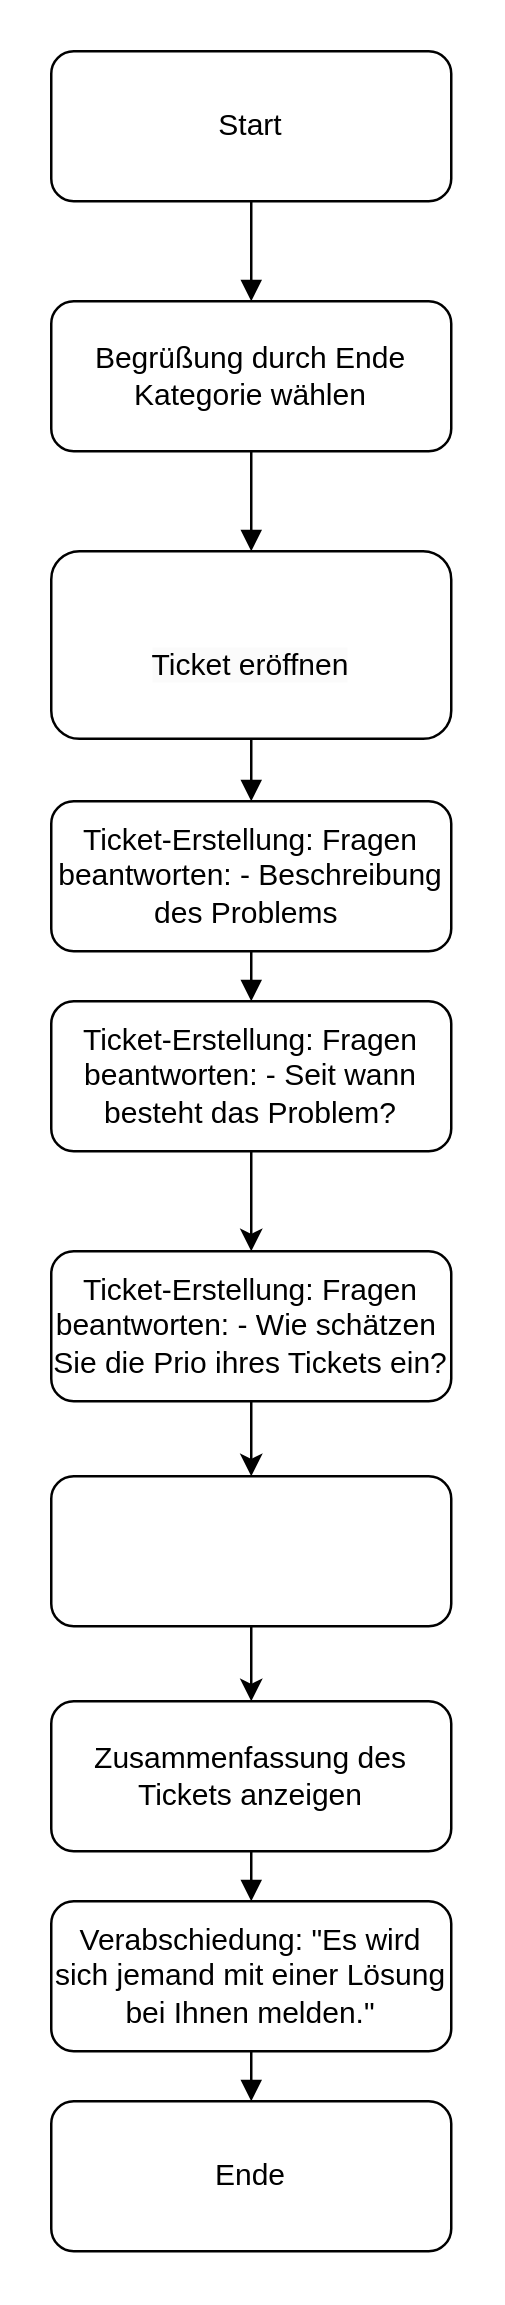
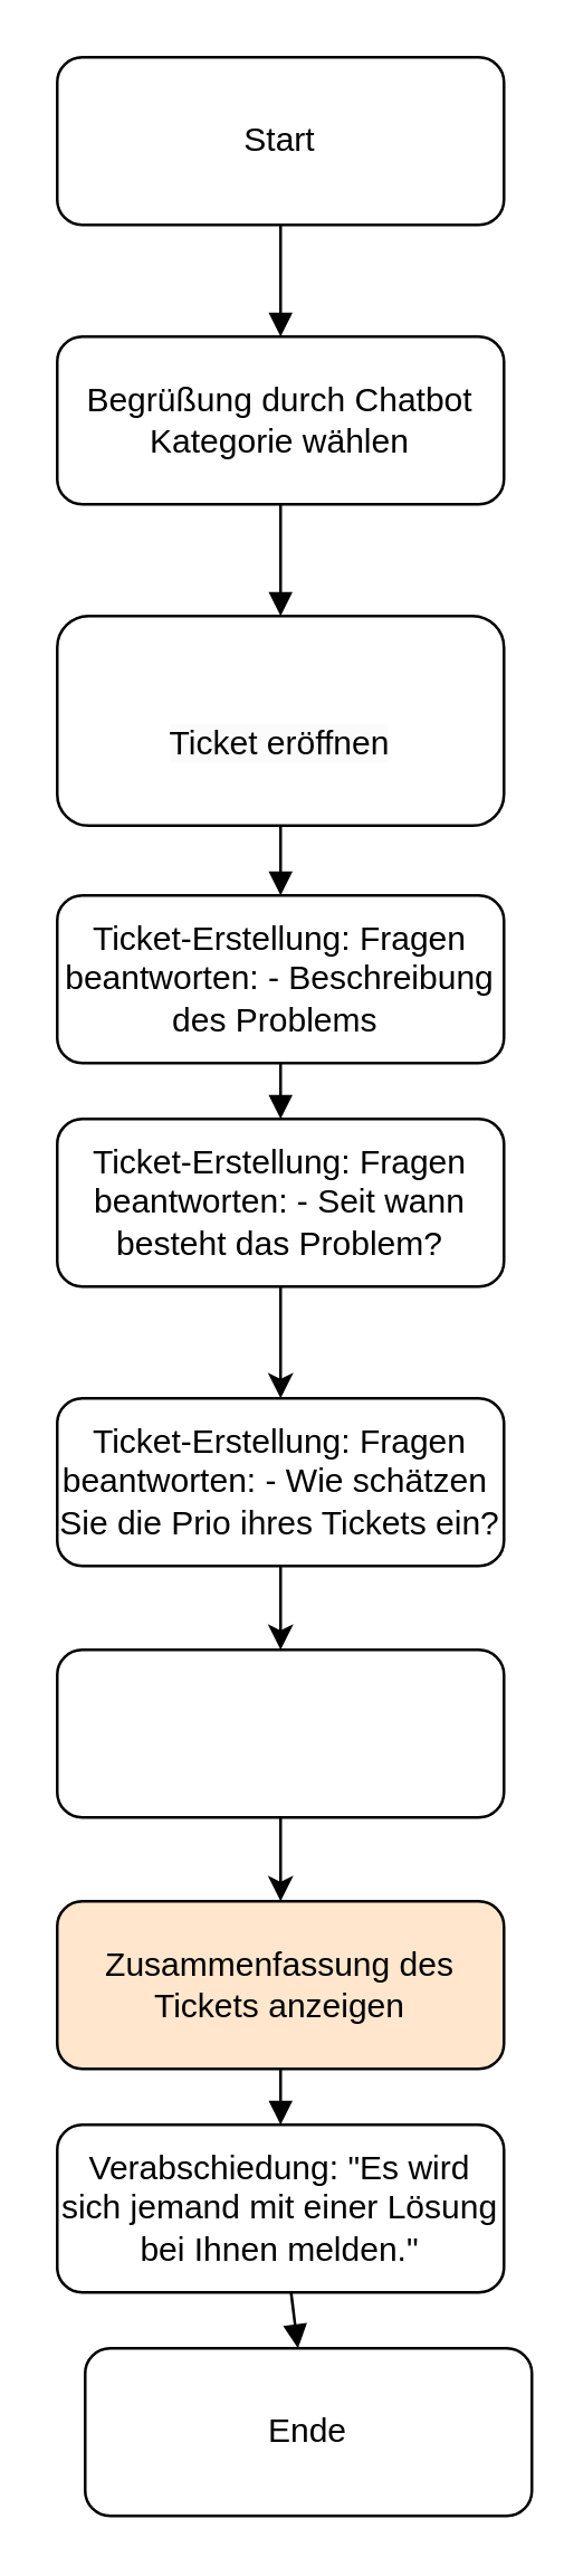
- <mxCell id="3" value="Begrüßung durch Ende&lt;br&gt;Kategorie wählen" style="rounded=1;whiteSpace=wrap;html=1;" parent="1" vertex="1"><mxGeometry y="120" width="160" height="60" as="geometry" x="20" /></mxCell>
+ <mxCell id="3" value="Begrüßung durch Chatbot&lt;br&gt;Kategorie wählen" style="rounded=1;whiteSpace=wrap;html=1;" parent="1" vertex="1"><mxGeometry y="120" width="160" height="60" as="geometry" x="20" /></mxCell>
- <mxCell id="7" value="Zusammenfassung des Tickets anzeigen" style="rounded=1;whiteSpace=wrap;html=1;" parent="1" vertex="1"><mxGeometry y="680" width="160" height="60" as="geometry" x="20" /></mxCell>
+ <mxCell id="7" value="Zusammenfassung des Tickets anzeigen" style="rounded=1;whiteSpace=wrap;html=1;fillColor=#ffe6cc;" parent="1" vertex="1"><mxGeometry y="680" width="160" height="60" as="geometry" x="20" /></mxCell>
- <mxCell id="9" value="Ende" style="rounded=1;whiteSpace=wrap;html=1;" parent="1" vertex="1"><mxGeometry y="840" width="160" height="60" as="geometry" x="20" /></mxCell>
+ <mxCell id="9" value="Ende" style="rounded=1;whiteSpace=wrap;html=1;" parent="1" vertex="1"><mxGeometry x="30" y="840" width="160" height="60" as="geometry" /></mxCell>
